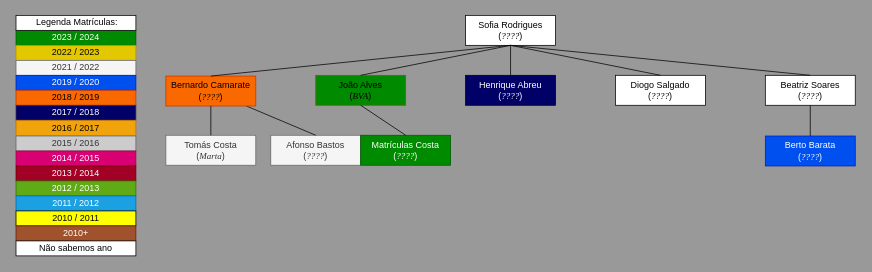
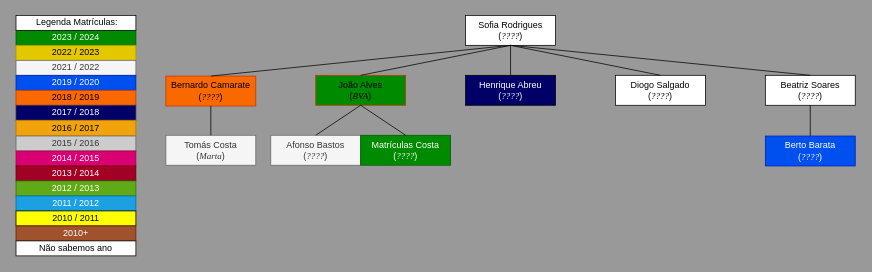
- <mxCell id="22" value="" style="endArrow=none;html=1;exitX=0.5;exitY=0;exitDx=0;exitDy=0;" parent="1" source="20" target="33" edge="1"><mxGeometry width="50" height="50" relative="1" as="geometry"><mxPoint x="450" y="269" as="sourcePoint" /><mxPoint x="500" y="219" as="targetPoint" /></mxGeometry></mxCell>
+ <mxCell id="22" value="" style="endArrow=none;html=1;exitX=0.5;exitY=0;exitDx=0;exitDy=0;entryX=0.5;entryY=1;entryDx=0;entryDy=0;" parent="1" source="20" target="19" edge="1"><mxGeometry width="50" height="50" relative="1" as="geometry"><mxPoint x="450" y="269" as="sourcePoint" /><mxPoint x="500" y="219" as="targetPoint" /></mxGeometry></mxCell>
